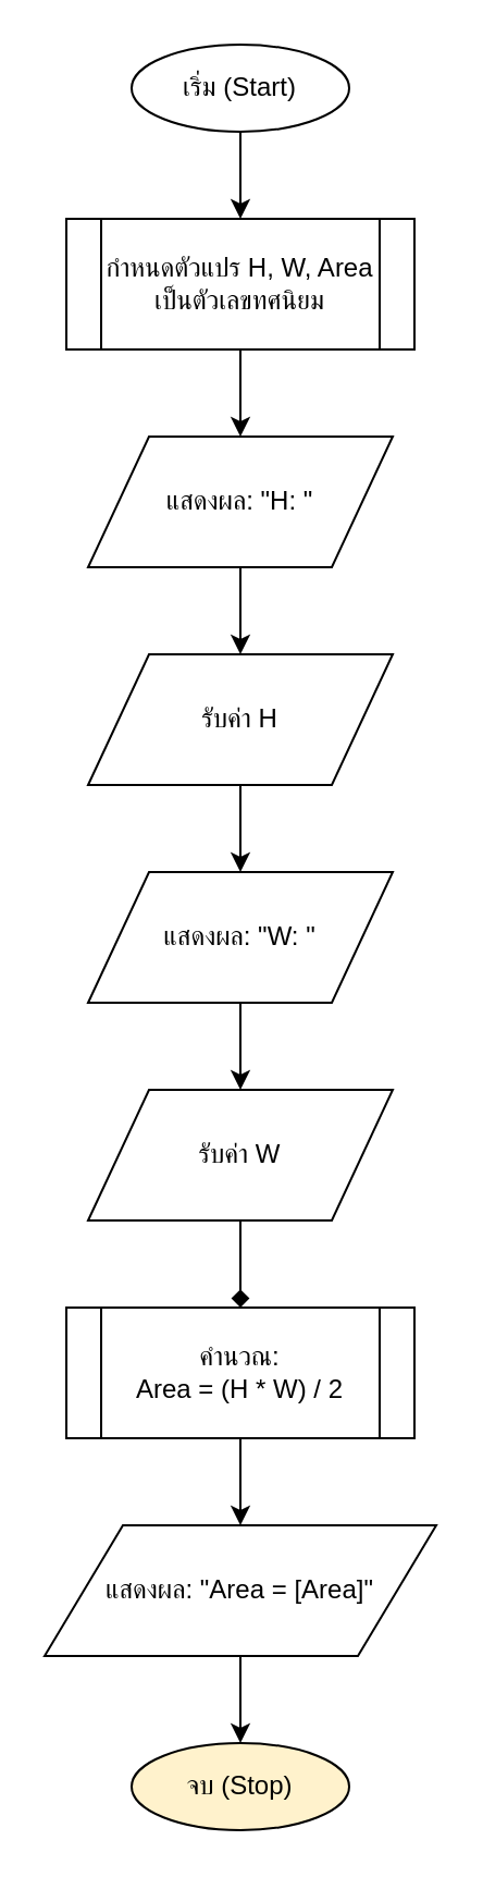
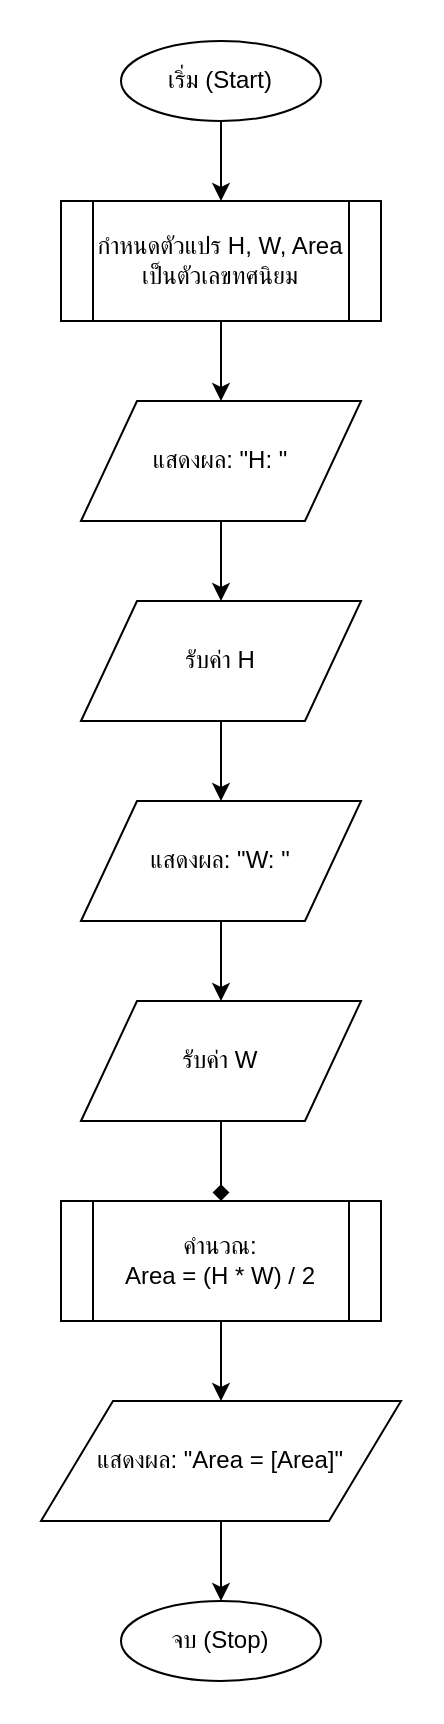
- <mxCell id="18" value="จบ (Stop)" style="ellipse;whiteSpace=wrap;html=1;fillColor=#fff2cc;" vertex="1" parent="1"><mxGeometry x="60" y="800" width="100" height="40" as="geometry" /></mxCell>
+ <mxCell id="18" value="จบ (Stop)" style="ellipse;whiteSpace=wrap;html=1;" vertex="1" parent="1"><mxGeometry x="60" y="800" width="100" height="40" as="geometry" /></mxCell>
